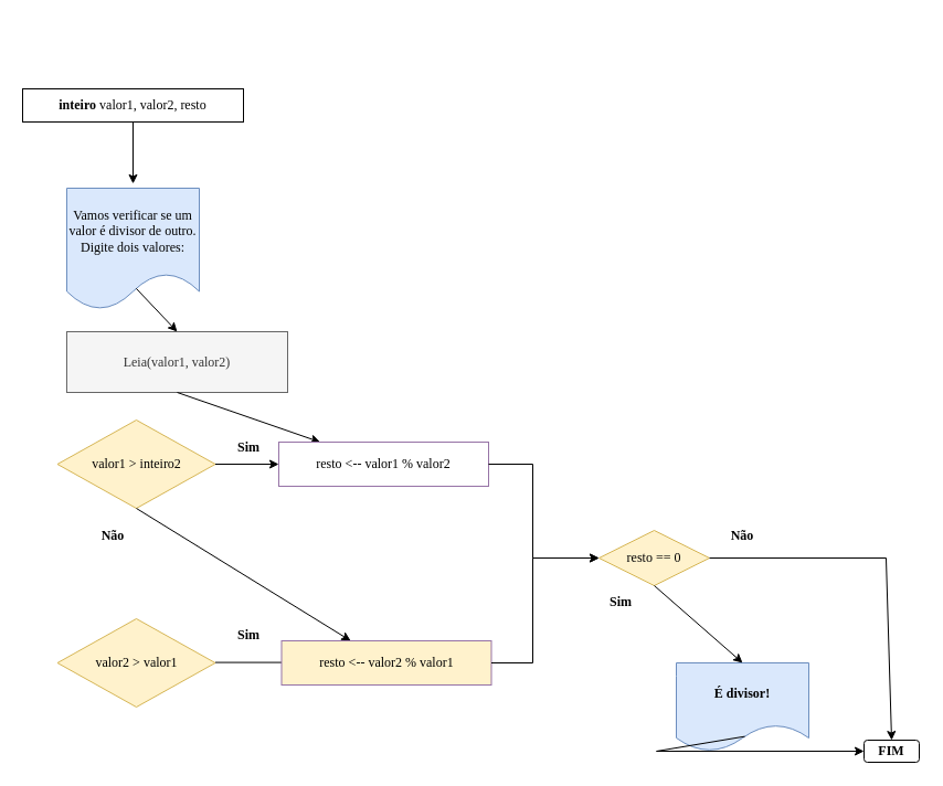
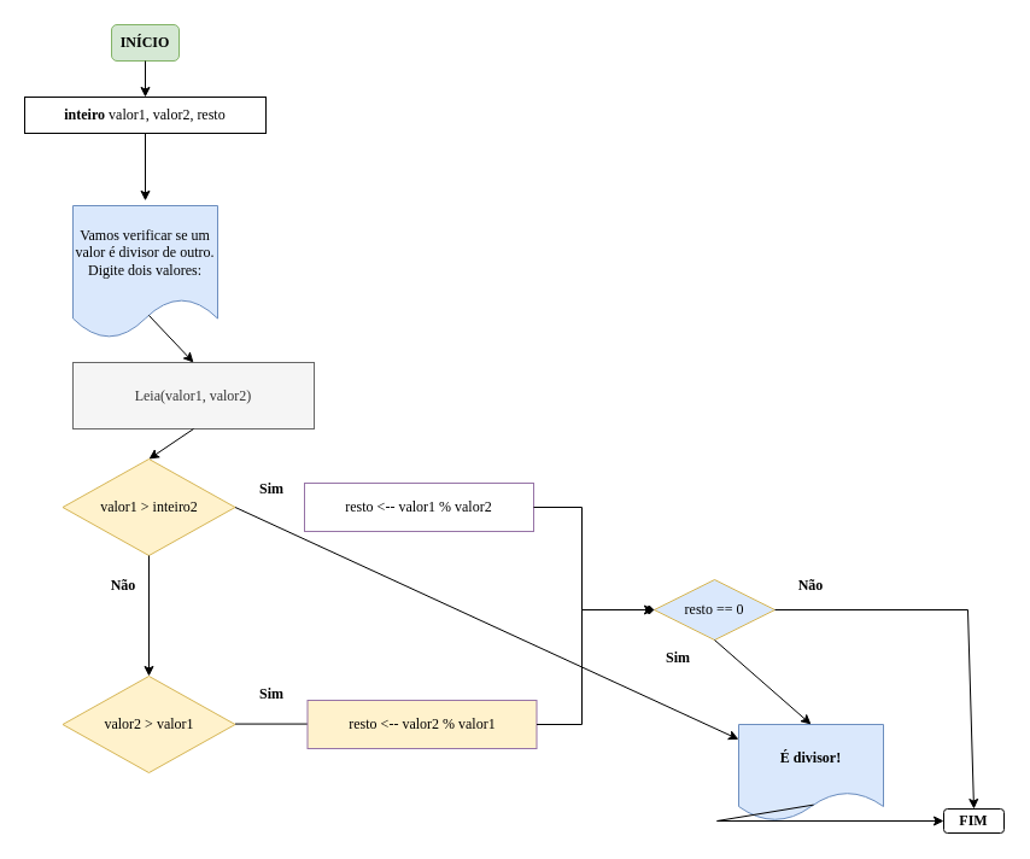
+ <mxCell id="2" value="&lt;font face=&quot;Comic Sans MS&quot;&gt;&lt;b&gt;INÍCIO&lt;/b&gt;&lt;/font&gt;" style="rounded=1;whiteSpace=wrap;html=1;fillColor=#d5e8d4;strokeColor=#82b366;" vertex="1" parent="1"><mxGeometry x="92" y="20" width="56" height="30" as="geometry" /></mxCell>
+ <mxCell id="10" value="" style="endArrow=classic;html=1;rounded=0;fontFamily=Comic Sans MS;exitX=0.5;exitY=1;exitDx=0;exitDy=0;entryX=0.5;entryY=0;entryDx=0;entryDy=0;" edge="1" parent="1" source="2" target="9"><mxGeometry width="50" height="50" relative="1" as="geometry"><mxPoint x="392" y="320" as="sourcePoint" /><mxPoint x="416" y="90" as="targetPoint" /></mxGeometry></mxCell>
- <mxCell id="8" value="" style="endArrow=classic;html=1;rounded=0;fontFamily=Comic Sans MS;exitX=0.5;exitY=1;exitDx=0;exitDy=0;" edge="1" parent="1" source="3" target="11"><mxGeometry width="50" height="50" relative="1" as="geometry"><mxPoint x="392" y="340" as="sourcePoint" /><mxPoint x="442" y="290" as="targetPoint" /></mxGeometry></mxCell>
+ <mxCell id="8" value="" style="endArrow=classic;html=1;rounded=0;fontFamily=Comic Sans MS;exitX=0.5;exitY=1;exitDx=0;exitDy=0;entryX=0.5;entryY=0;entryDx=0;entryDy=0;" edge="1" parent="1" source="3" target="7"><mxGeometry width="50" height="50" relative="1" as="geometry"><mxPoint x="392" y="340" as="sourcePoint" /><mxPoint x="442" y="290" as="targetPoint" /></mxGeometry></mxCell>
- <mxCell id="12" value="" style="endArrow=classic;html=1;rounded=0;fontFamily=Comic Sans MS;exitX=1;exitY=0.5;exitDx=0;exitDy=0;entryX=0;entryY=0.5;entryDx=0;entryDy=0;" edge="1" parent="1" source="7" target="11"><mxGeometry width="50" height="50" relative="1" as="geometry"><mxPoint x="392" y="320" as="sourcePoint" /><mxPoint x="442" y="270" as="targetPoint" /></mxGeometry></mxCell>
+ <mxCell id="12" value="" style="endArrow=classic;html=1;rounded=0;fontFamily=Comic Sans MS;exitX=1;exitY=0.5;exitDx=0;exitDy=0;" edge="1" parent="1" source="7" target="15"><mxGeometry width="50" height="50" relative="1" as="geometry"><mxPoint x="392" y="320" as="sourcePoint" /><mxPoint x="442" y="270" as="targetPoint" /></mxGeometry></mxCell>
- <mxCell id="13" value="resto == 0" style="rhombus;whiteSpace=wrap;html=1;fontFamily=Comic Sans MS;fillColor=#fff2cc;strokeColor=#d6b656;" vertex="1" parent="1"><mxGeometry x="542" y="480" width="100" height="50" as="geometry" /></mxCell>
+ <mxCell id="13" value="resto == 0" style="rhombus;whiteSpace=wrap;html=1;fontFamily=Comic Sans MS;fillColor=#dae8fc;strokeColor=#d6b656;" vertex="1" parent="1"><mxGeometry x="542" y="480" width="100" height="50" as="geometry" /></mxCell>
- <mxCell id="18" value="" style="endArrow=classic;html=1;rounded=0;fontFamily=Comic Sans MS;exitX=0.5;exitY=1;exitDx=0;exitDy=0;" edge="1" parent="1" source="7" target="22"><mxGeometry width="50" height="50" relative="1" as="geometry"><mxPoint x="392" y="520" as="sourcePoint" /><mxPoint x="442" y="470" as="targetPoint" /></mxGeometry></mxCell>
+ <mxCell id="18" value="" style="endArrow=classic;html=1;rounded=0;fontFamily=Comic Sans MS;exitX=0.5;exitY=1;exitDx=0;exitDy=0;entryX=0.5;entryY=0;entryDx=0;entryDy=0;" edge="1" parent="1" source="7" target="17"><mxGeometry width="50" height="50" relative="1" as="geometry"><mxPoint x="392" y="520" as="sourcePoint" /><mxPoint x="442" y="470" as="targetPoint" /></mxGeometry></mxCell>
- <mxCell id="25" value="" style="endArrow=classic;html=1;rounded=0;fontFamily=Comic Sans MS;exitX=1;exitY=0.5;exitDx=0;exitDy=0;entryX=0;entryY=0.5;entryDx=0;entryDy=0;" edge="1" parent="1" source="22" target="13"><mxGeometry width="50" height="50" relative="1" as="geometry"><mxPoint x="742" y="520" as="sourcePoint" /><mxPoint x="802" y="520" as="targetPoint" /><Array as="points"><mxPoint x="482" y="600" /><mxPoint x="482" y="505" /></Array></mxGeometry></mxCell>
+ <mxCell id="25" value="" style="endArrow=diamond;html=1;rounded=0;fontFamily=Comic Sans MS;exitX=1;exitY=0.5;exitDx=0;exitDy=0;entryX=0;entryY=0.5;entryDx=0;entryDy=0;" edge="1" parent="1" source="22" target="13"><mxGeometry width="50" height="50" relative="1" as="geometry"><mxPoint x="742" y="520" as="sourcePoint" /><mxPoint x="802" y="520" as="targetPoint" /><Array as="points"><mxPoint x="482" y="600" /><mxPoint x="482" y="505" /></Array></mxGeometry></mxCell>
